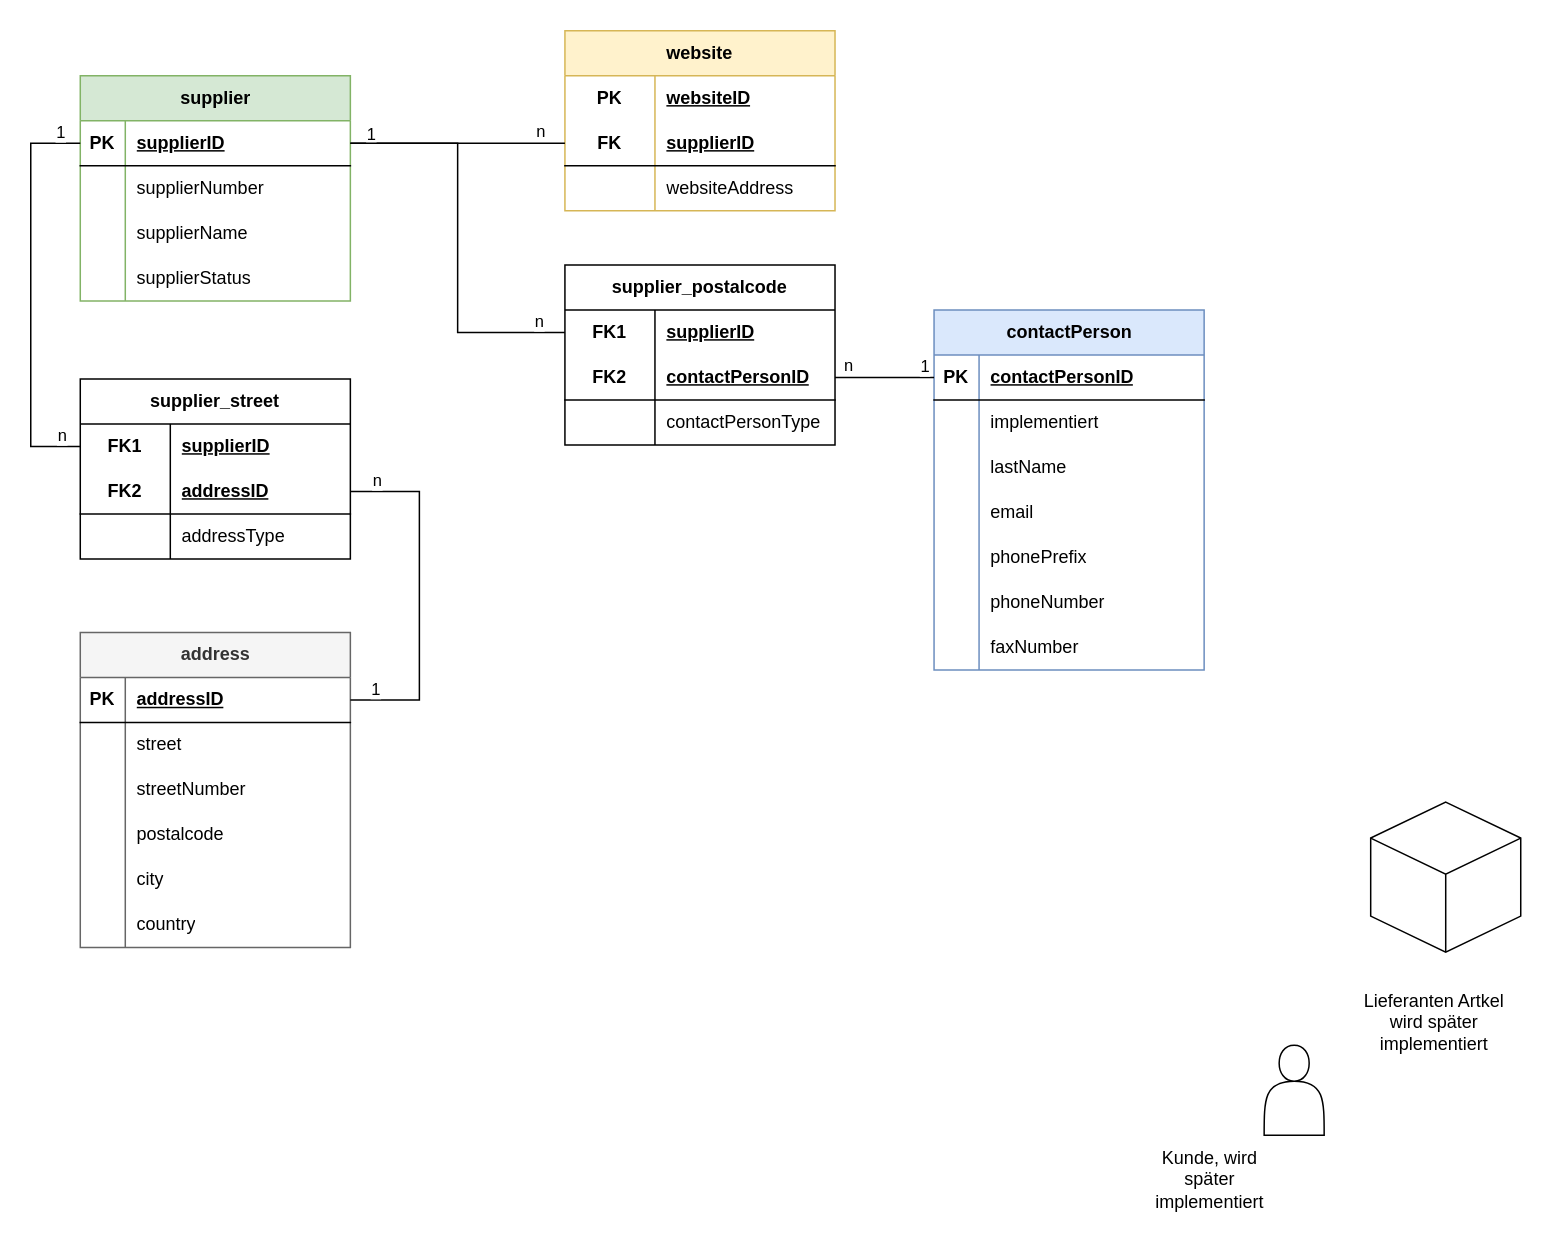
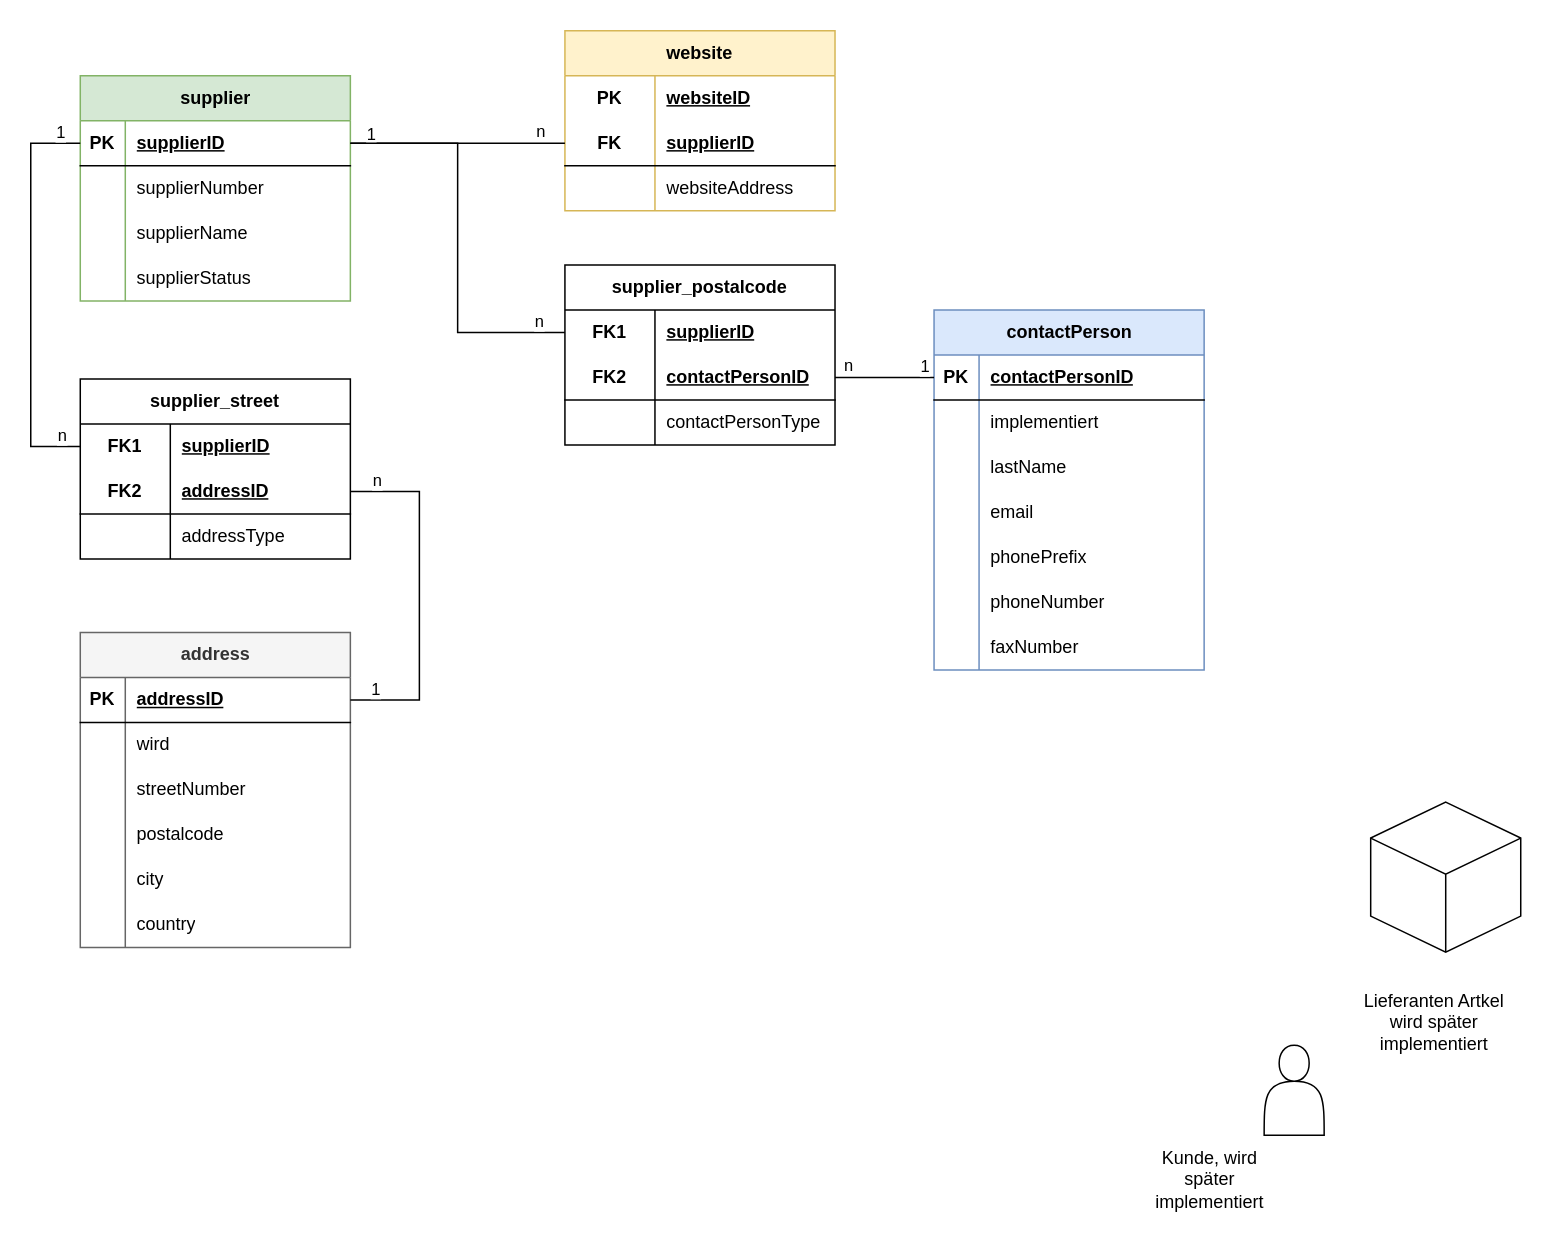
- <mxCell id="43" value="street" style="shape=partialRectangle;connectable=0;fillColor=none;top=0;left=0;bottom=0;right=0;align=left;spacingLeft=6;overflow=hidden;whiteSpace=wrap;html=1;" parent="41" vertex="1"><mxGeometry x="30" width="150" height="30" as="geometry"><mxRectangle width="150" height="30" as="alternateBounds" /></mxGeometry></mxCell>
+ <mxCell id="43" value="wird" style="shape=partialRectangle;connectable=0;fillColor=none;top=0;left=0;bottom=0;right=0;align=left;spacingLeft=6;overflow=hidden;whiteSpace=wrap;html=1;" parent="41" vertex="1"><mxGeometry x="30" width="150" height="30" as="geometry"><mxRectangle width="150" height="30" as="alternateBounds" /></mxGeometry></mxCell>
